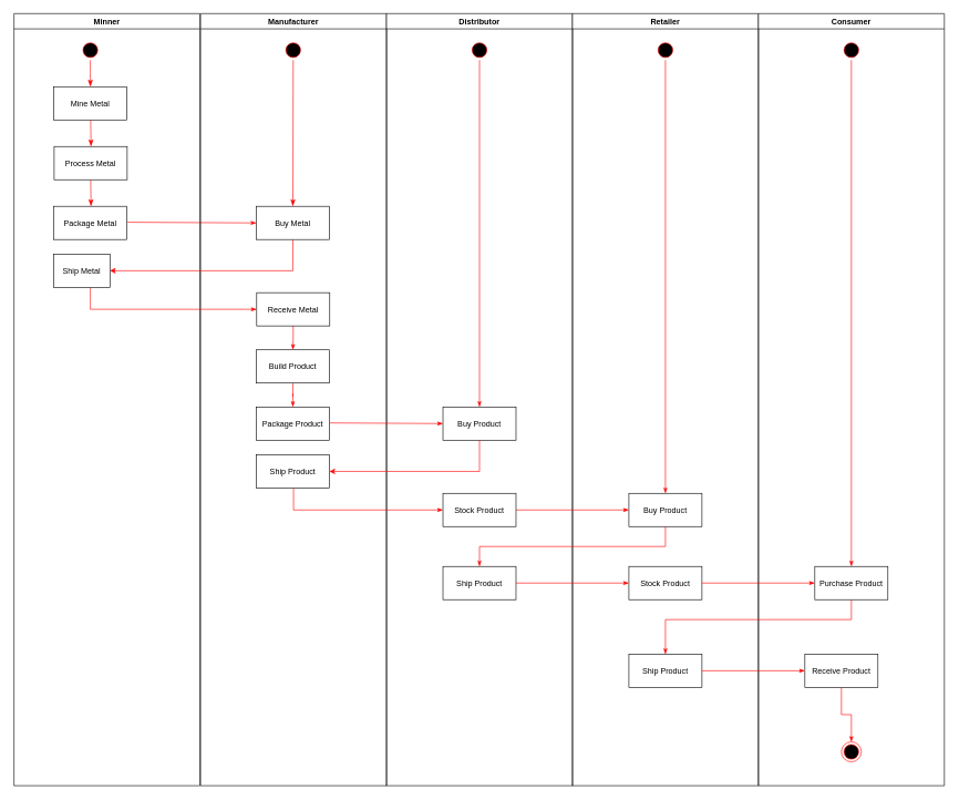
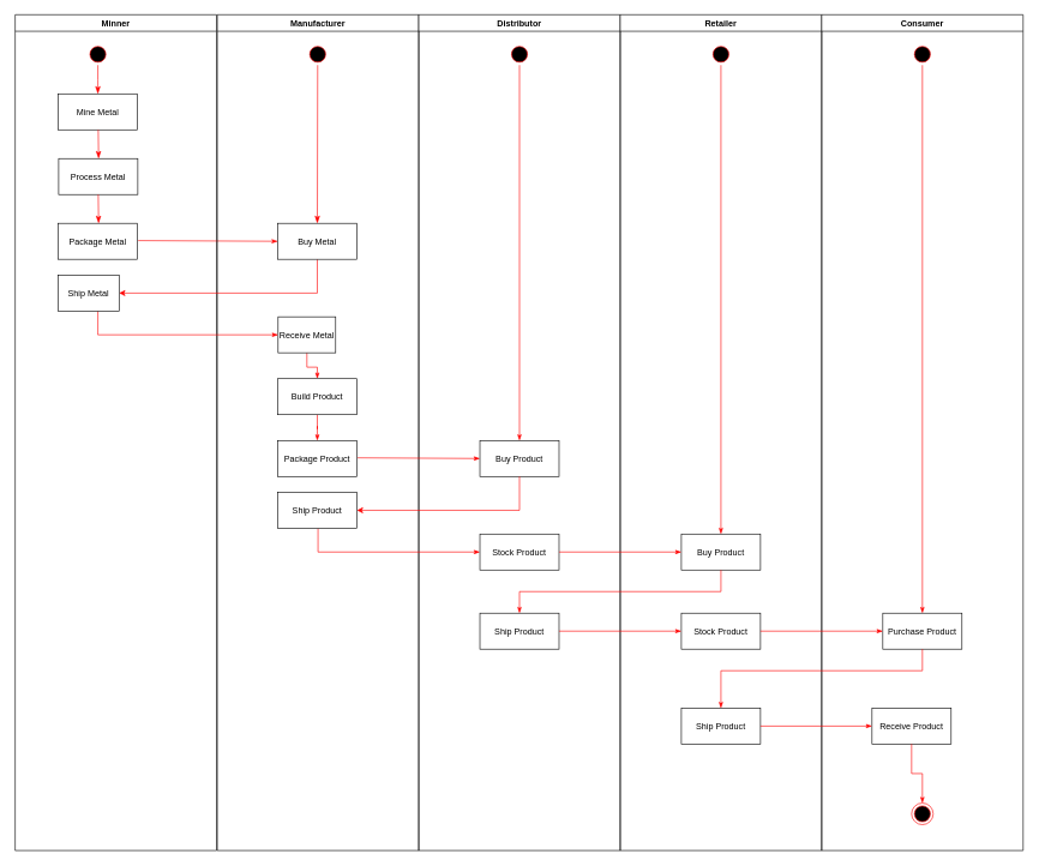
- <mxCell id="11" value="Receive Metal" style="" vertex="1" parent="8"><mxGeometry x="84.5" y="420" width="110" height="50" as="geometry" /></mxCell>
+ <mxCell id="11" value="Receive Metal" style="" vertex="1" parent="8"><mxGeometry x="84.5" y="420" width="80" height="50" as="geometry" /></mxCell>
